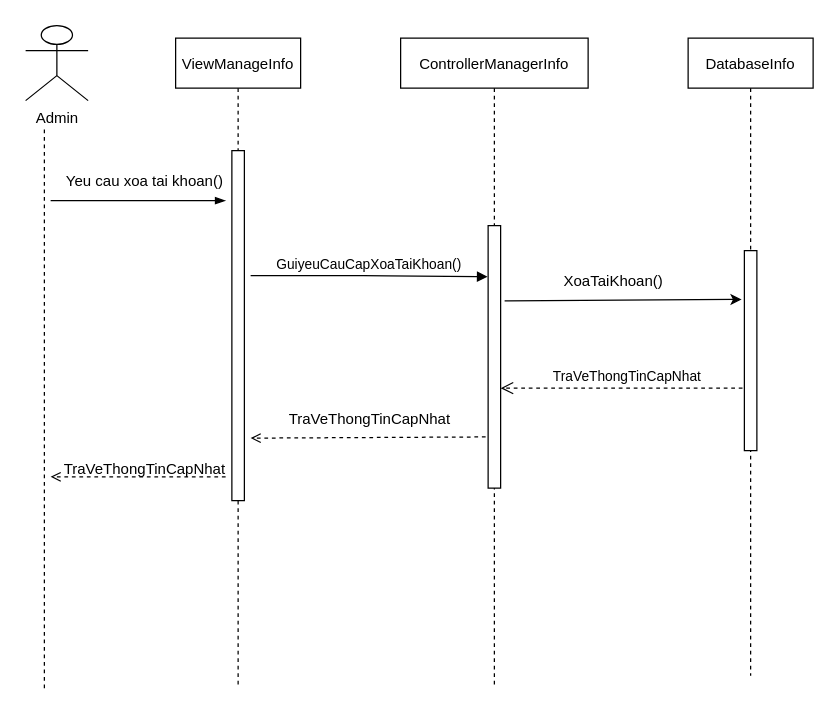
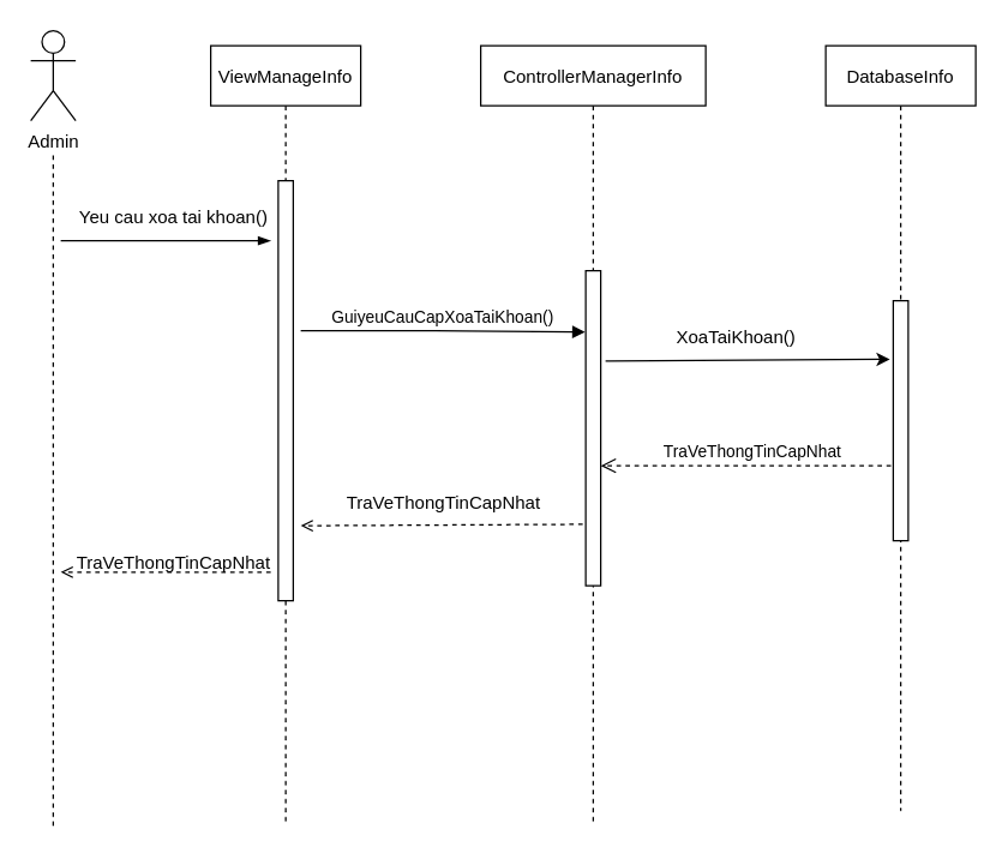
- <mxCell id="10" value="Admin" style="shape=umlActor;verticalLabelPosition=bottom;verticalAlign=top;html=1;outlineConnect=0;" parent="1" vertex="1"><mxGeometry x="20" y="20" width="50" height="60" as="geometry" /></mxCell>
+ <mxCell id="10" value="Admin" style="shape=umlActor;verticalLabelPosition=bottom;verticalAlign=top;html=1;outlineConnect=0;" parent="1" vertex="1"><mxGeometry x="20" y="20" width="30" height="60" as="geometry" /></mxCell>
